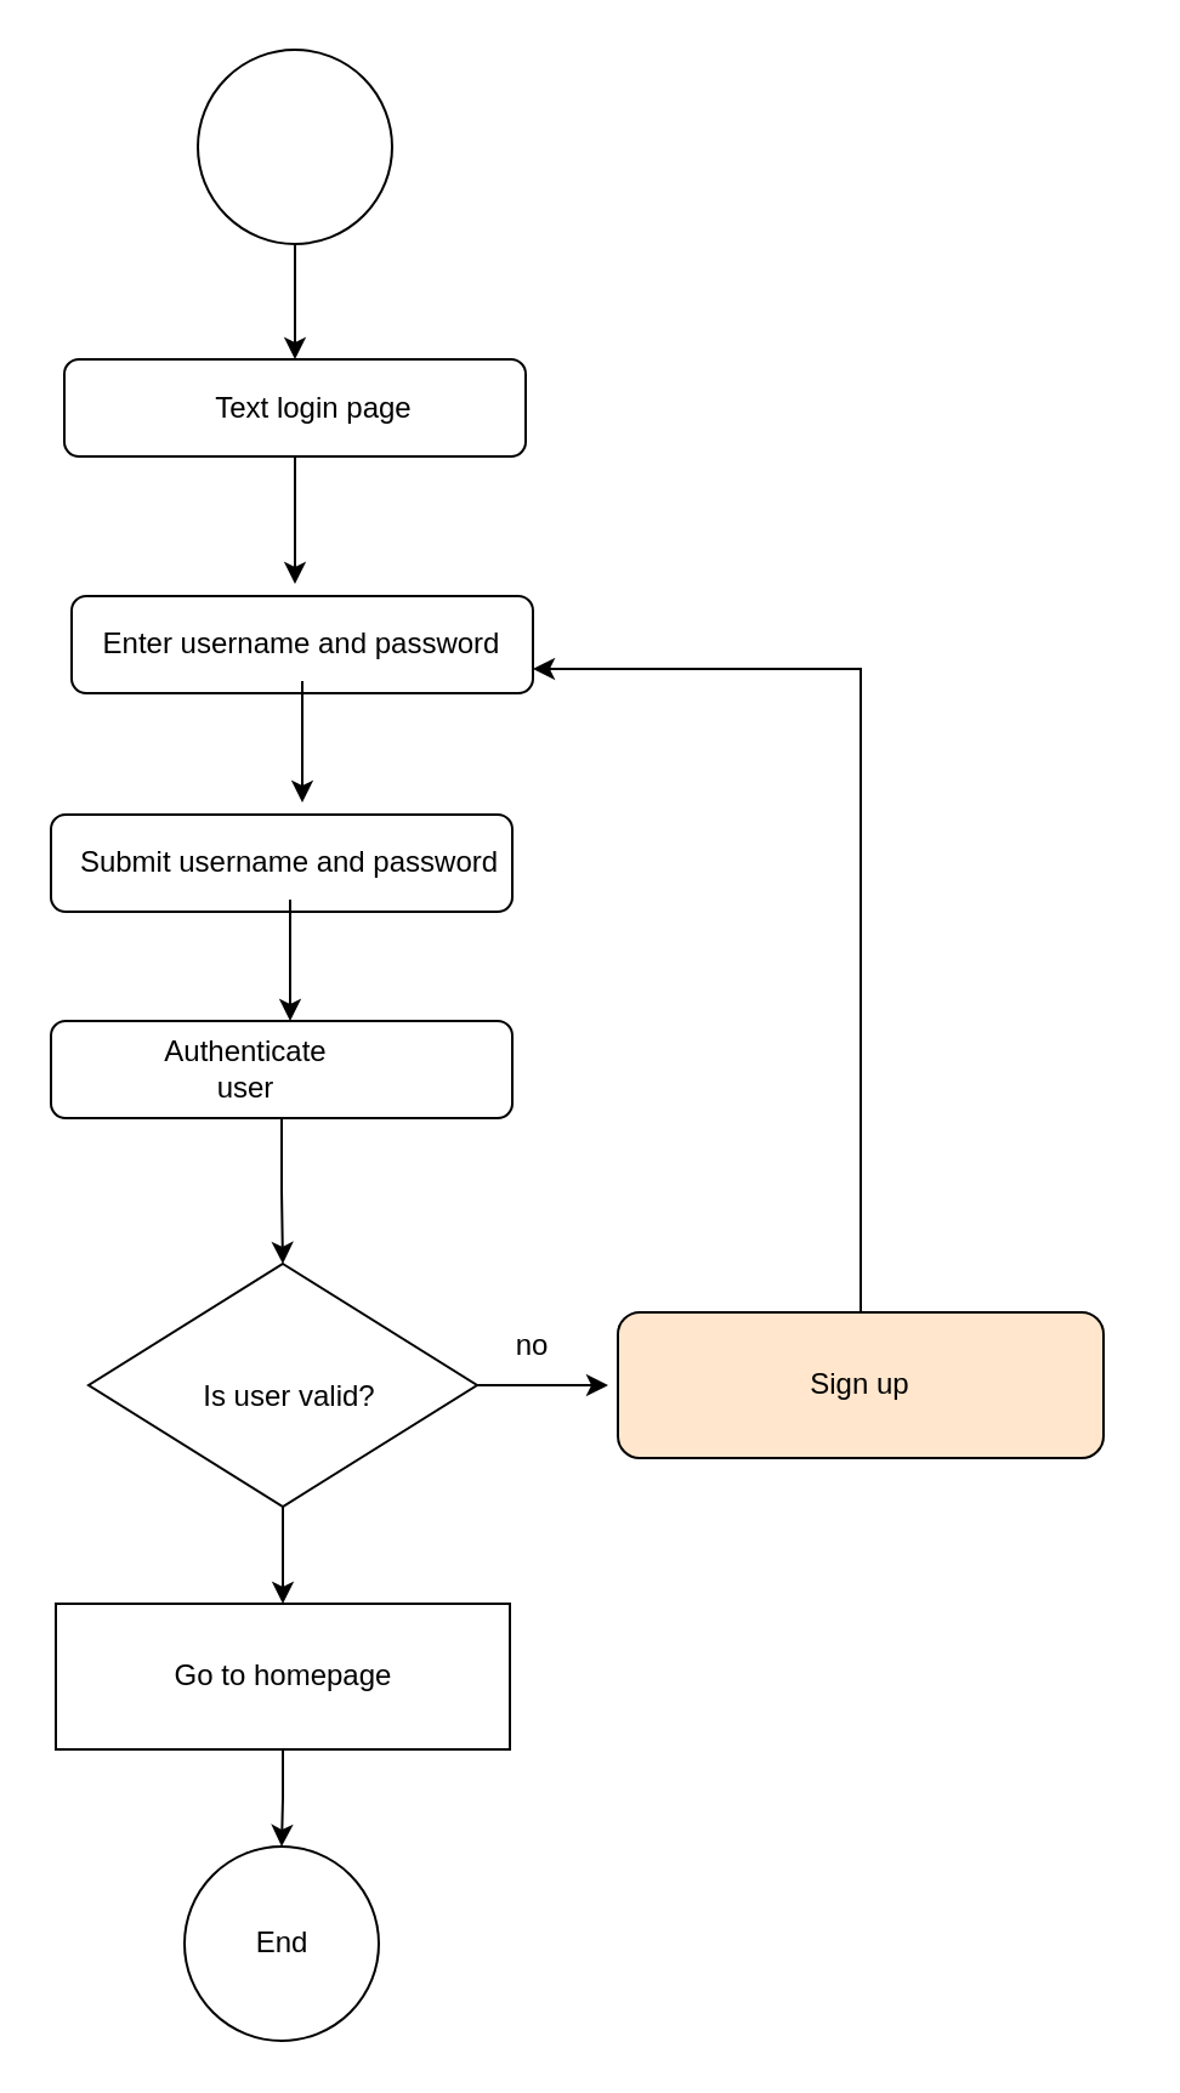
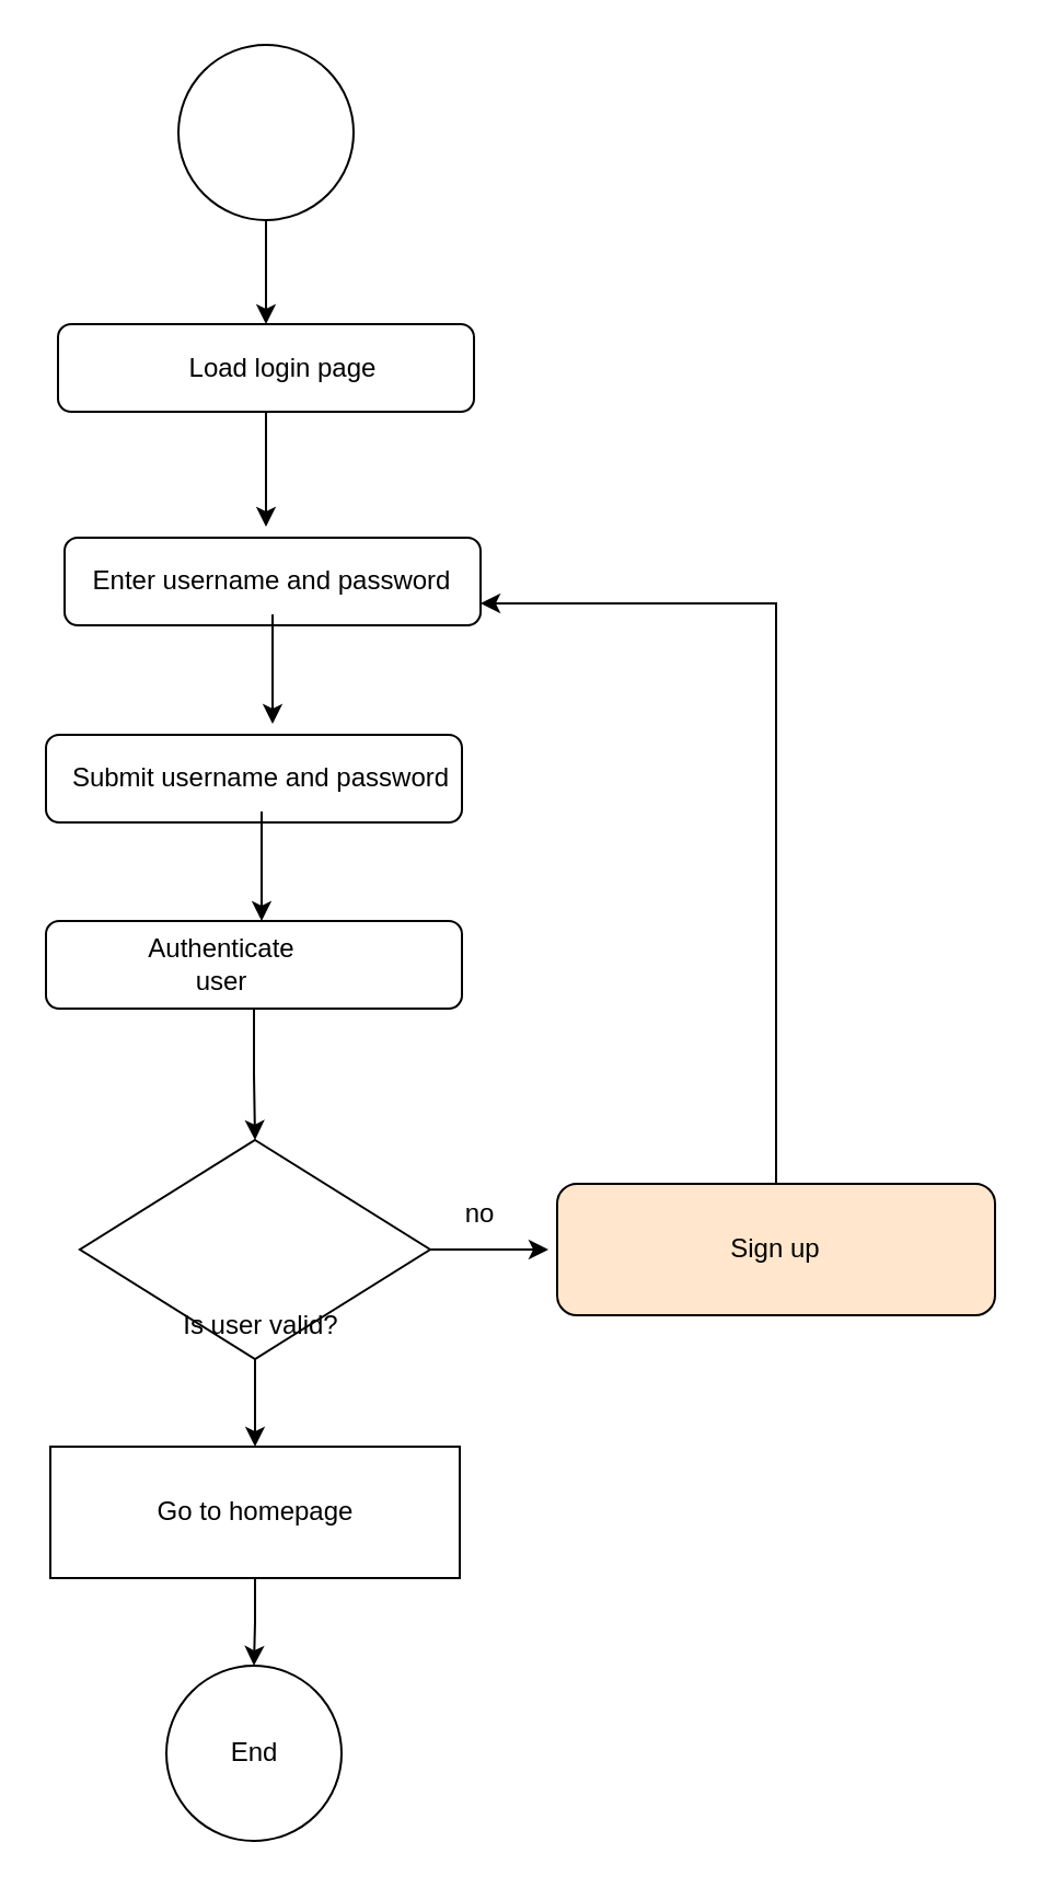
- <mxCell id="18" value="Text login page" style="text;html=1;strokeColor=none;fillColor=none;align=center;verticalAlign=middle;whiteSpace=wrap;rounded=0;" vertex="1" parent="1"><mxGeometry x="34" y="155" width="190" height="25" as="geometry" /></mxCell>
+ <mxCell id="18" value="Load login page" style="text;html=1;strokeColor=none;fillColor=none;align=center;verticalAlign=middle;whiteSpace=wrap;rounded=0;" vertex="1" parent="1"><mxGeometry x="34" y="155" width="190" height="25" as="geometry" /></mxCell>
- <mxCell id="24" value="Is user valid?" style="text;html=1;strokeColor=none;fillColor=none;align=center;verticalAlign=middle;whiteSpace=wrap;rounded=0;" vertex="1" parent="1"><mxGeometry x="54" y="565" width="130" height="20" as="geometry" /></mxCell>
+ <mxCell id="24" value="Is user valid?" style="text;html=1;strokeColor=none;fillColor=none;align=center;verticalAlign=middle;whiteSpace=wrap;rounded=0;" vertex="1" parent="1"><mxGeometry x="54" y="595" width="130" height="20" as="geometry" /></mxCell>
